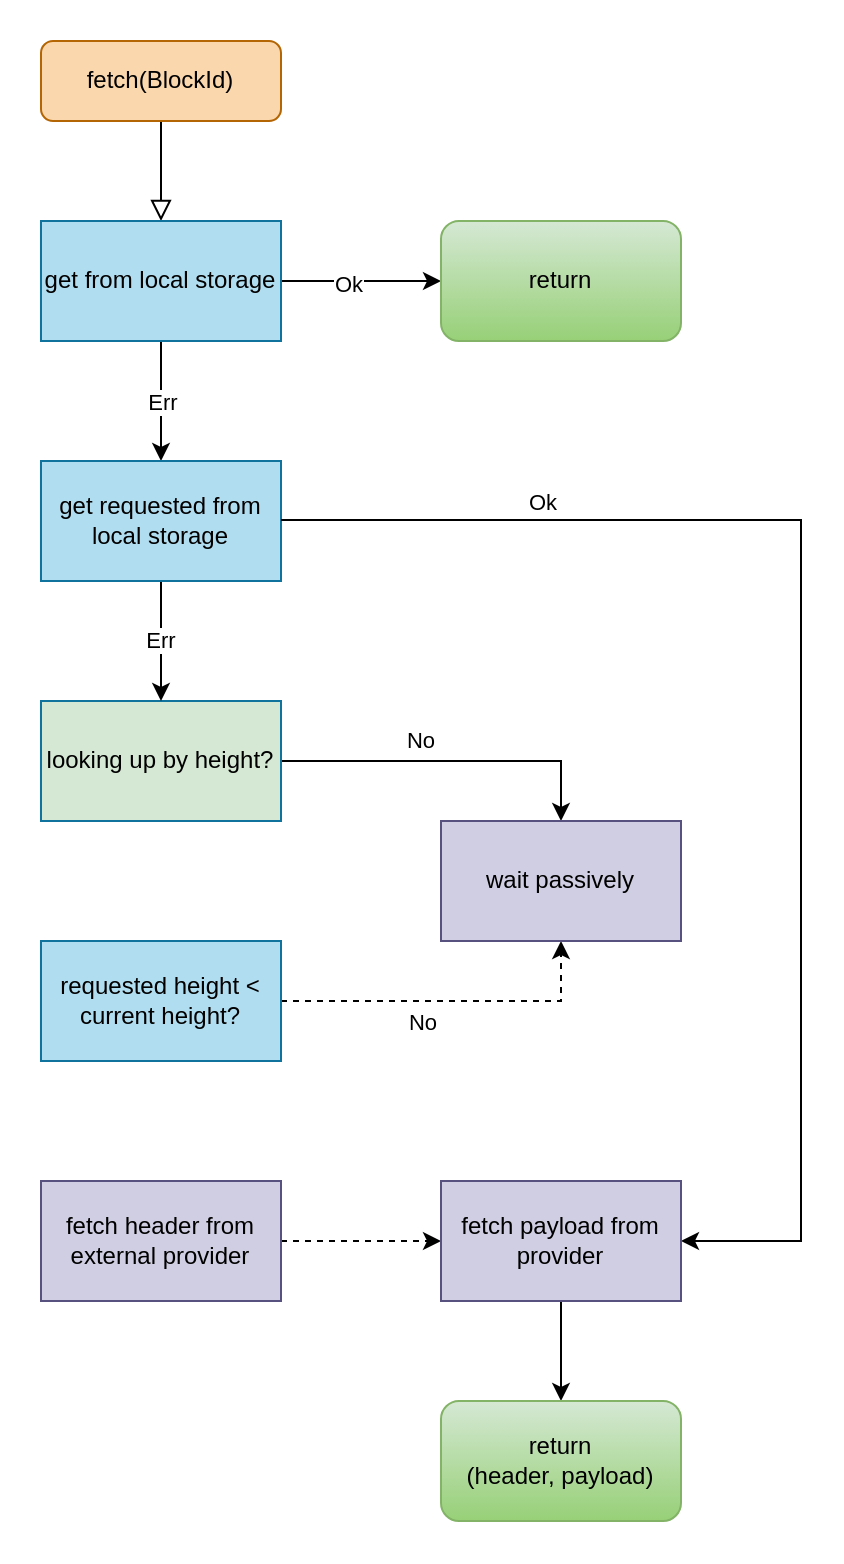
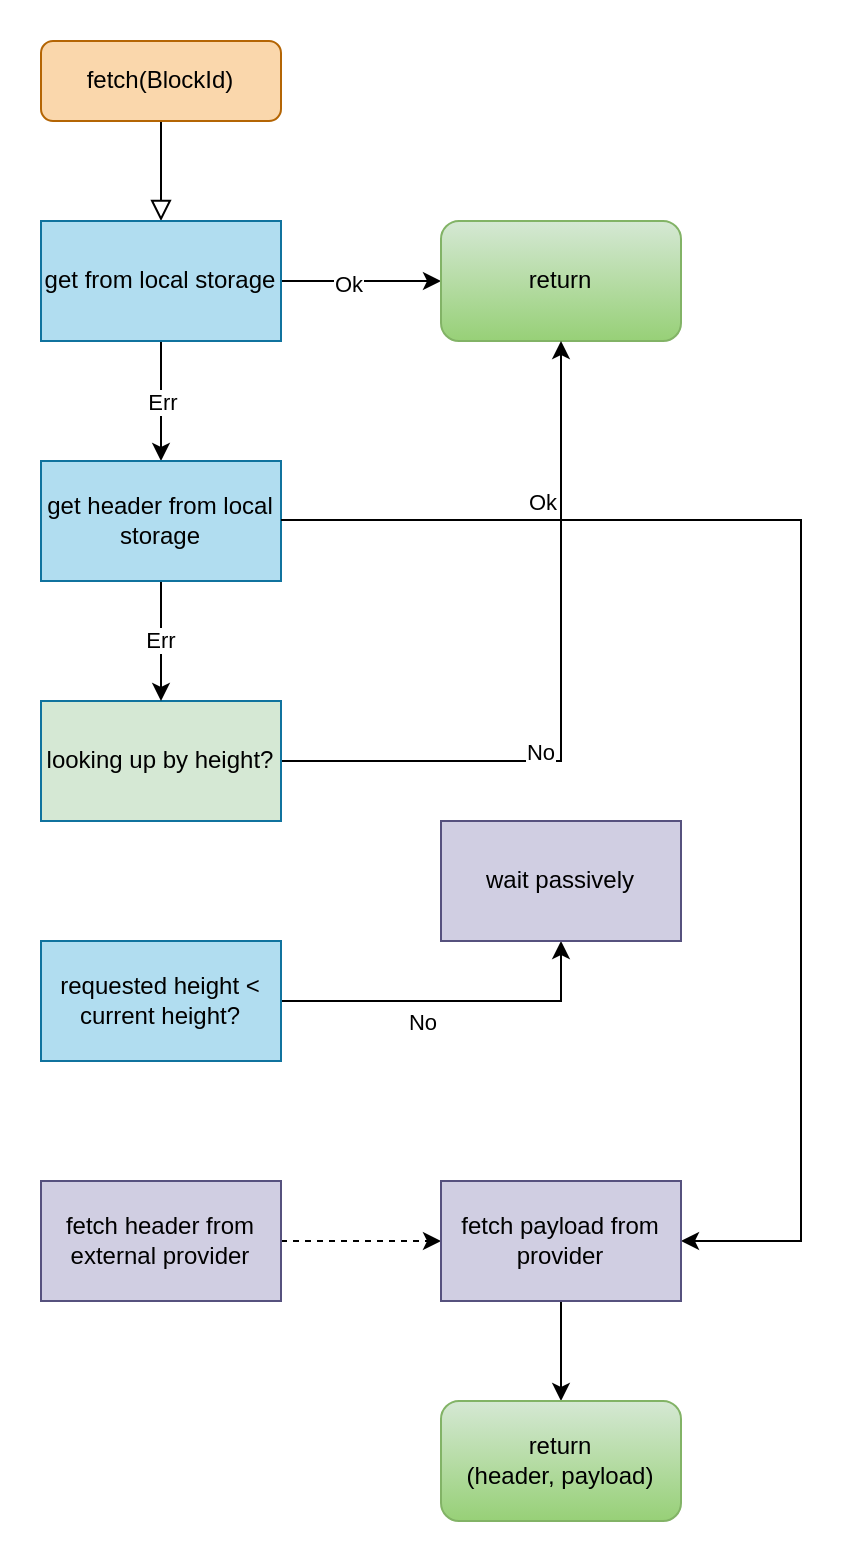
- <mxCell id="19" value="&lt;font color=&quot;#000000&quot;&gt;get requested from local storage&lt;/font&gt;" style="rounded=0;whiteSpace=wrap;html=1;fillColor=#b1ddf0;strokeColor=#10739e;" vertex="1" parent="1"><mxGeometry x="20" y="230" width="120" height="60" as="geometry" /></mxCell>
+ <mxCell id="19" value="&lt;font color=&quot;#000000&quot;&gt;get header from local storage&lt;/font&gt;" style="rounded=0;whiteSpace=wrap;html=1;fillColor=#b1ddf0;strokeColor=#10739e;" vertex="1" parent="1"><mxGeometry x="20" y="230" width="120" height="60" as="geometry" /></mxCell>
- <mxCell id="10" value="No" style="edgeStyle=orthogonalEdgeStyle;rounded=0;orthogonalLoop=1;jettySize=auto;html=1;exitX=1;exitY=0.5;exitDx=0;exitDy=0;entryX=0.5;entryY=0;entryDx=0;entryDy=0;" edge="1" parent="1" source="11" target="17"><mxGeometry x="-0.176" y="10" relative="1" as="geometry"><mxPoint x="80" y="500" as="targetPoint" /><mxPoint as="offset" /></mxGeometry></mxCell>
+ <mxCell id="10" value="No" style="edgeStyle=orthogonalEdgeStyle;rounded=0;orthogonalLoop=1;jettySize=auto;html=1;exitX=1;exitY=0.5;exitDx=0;exitDy=0;" edge="1" parent="1" source="11" target="9"><mxGeometry x="-0.176" y="10" relative="1" as="geometry"><mxPoint x="80" y="500" as="targetPoint" /><mxPoint as="offset" /></mxGeometry></mxCell>
- <mxCell id="12" style="edgeStyle=orthogonalEdgeStyle;rounded=0;orthogonalLoop=1;jettySize=auto;html=1;exitX=1;exitY=0.5;exitDx=0;exitDy=0;entryX=0.5;entryY=1;entryDx=0;entryDy=0;dashed=1;" edge="1" parent="1" source="14" target="17"><mxGeometry relative="1" as="geometry"><mxPoint x="420" y="380" as="targetPoint" /></mxGeometry></mxCell>
+ <mxCell id="12" style="edgeStyle=orthogonalEdgeStyle;rounded=0;orthogonalLoop=1;jettySize=auto;html=1;exitX=1;exitY=0.5;exitDx=0;exitDy=0;entryX=0.5;entryY=1;entryDx=0;entryDy=0;" edge="1" parent="1" source="14" target="17"><mxGeometry relative="1" as="geometry"><mxPoint x="420" y="380" as="targetPoint" /></mxGeometry></mxCell>
